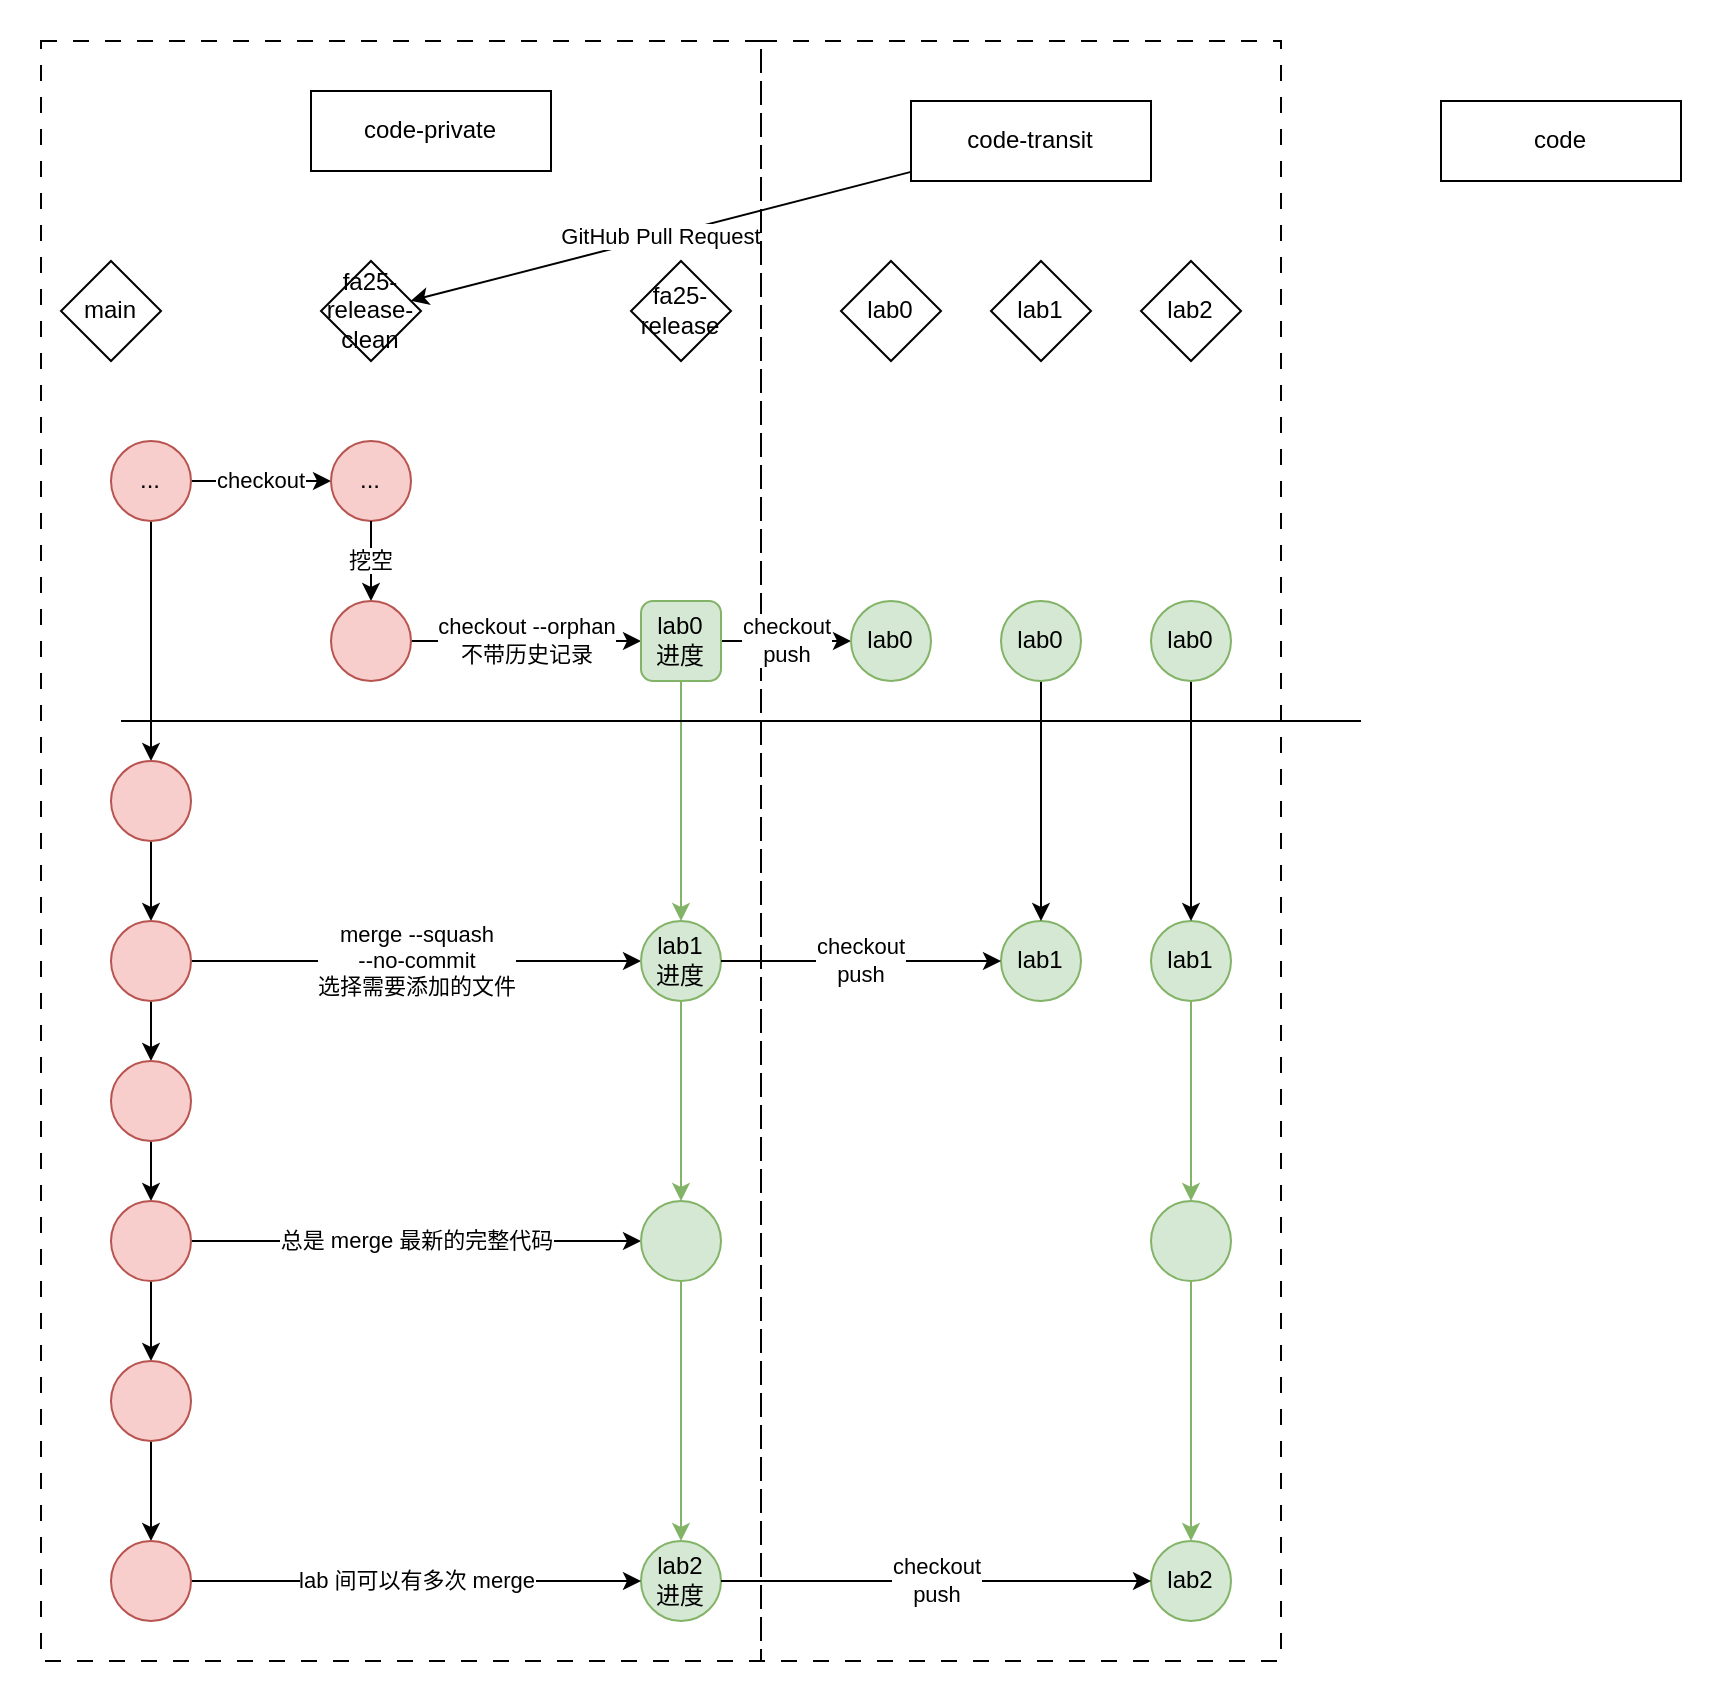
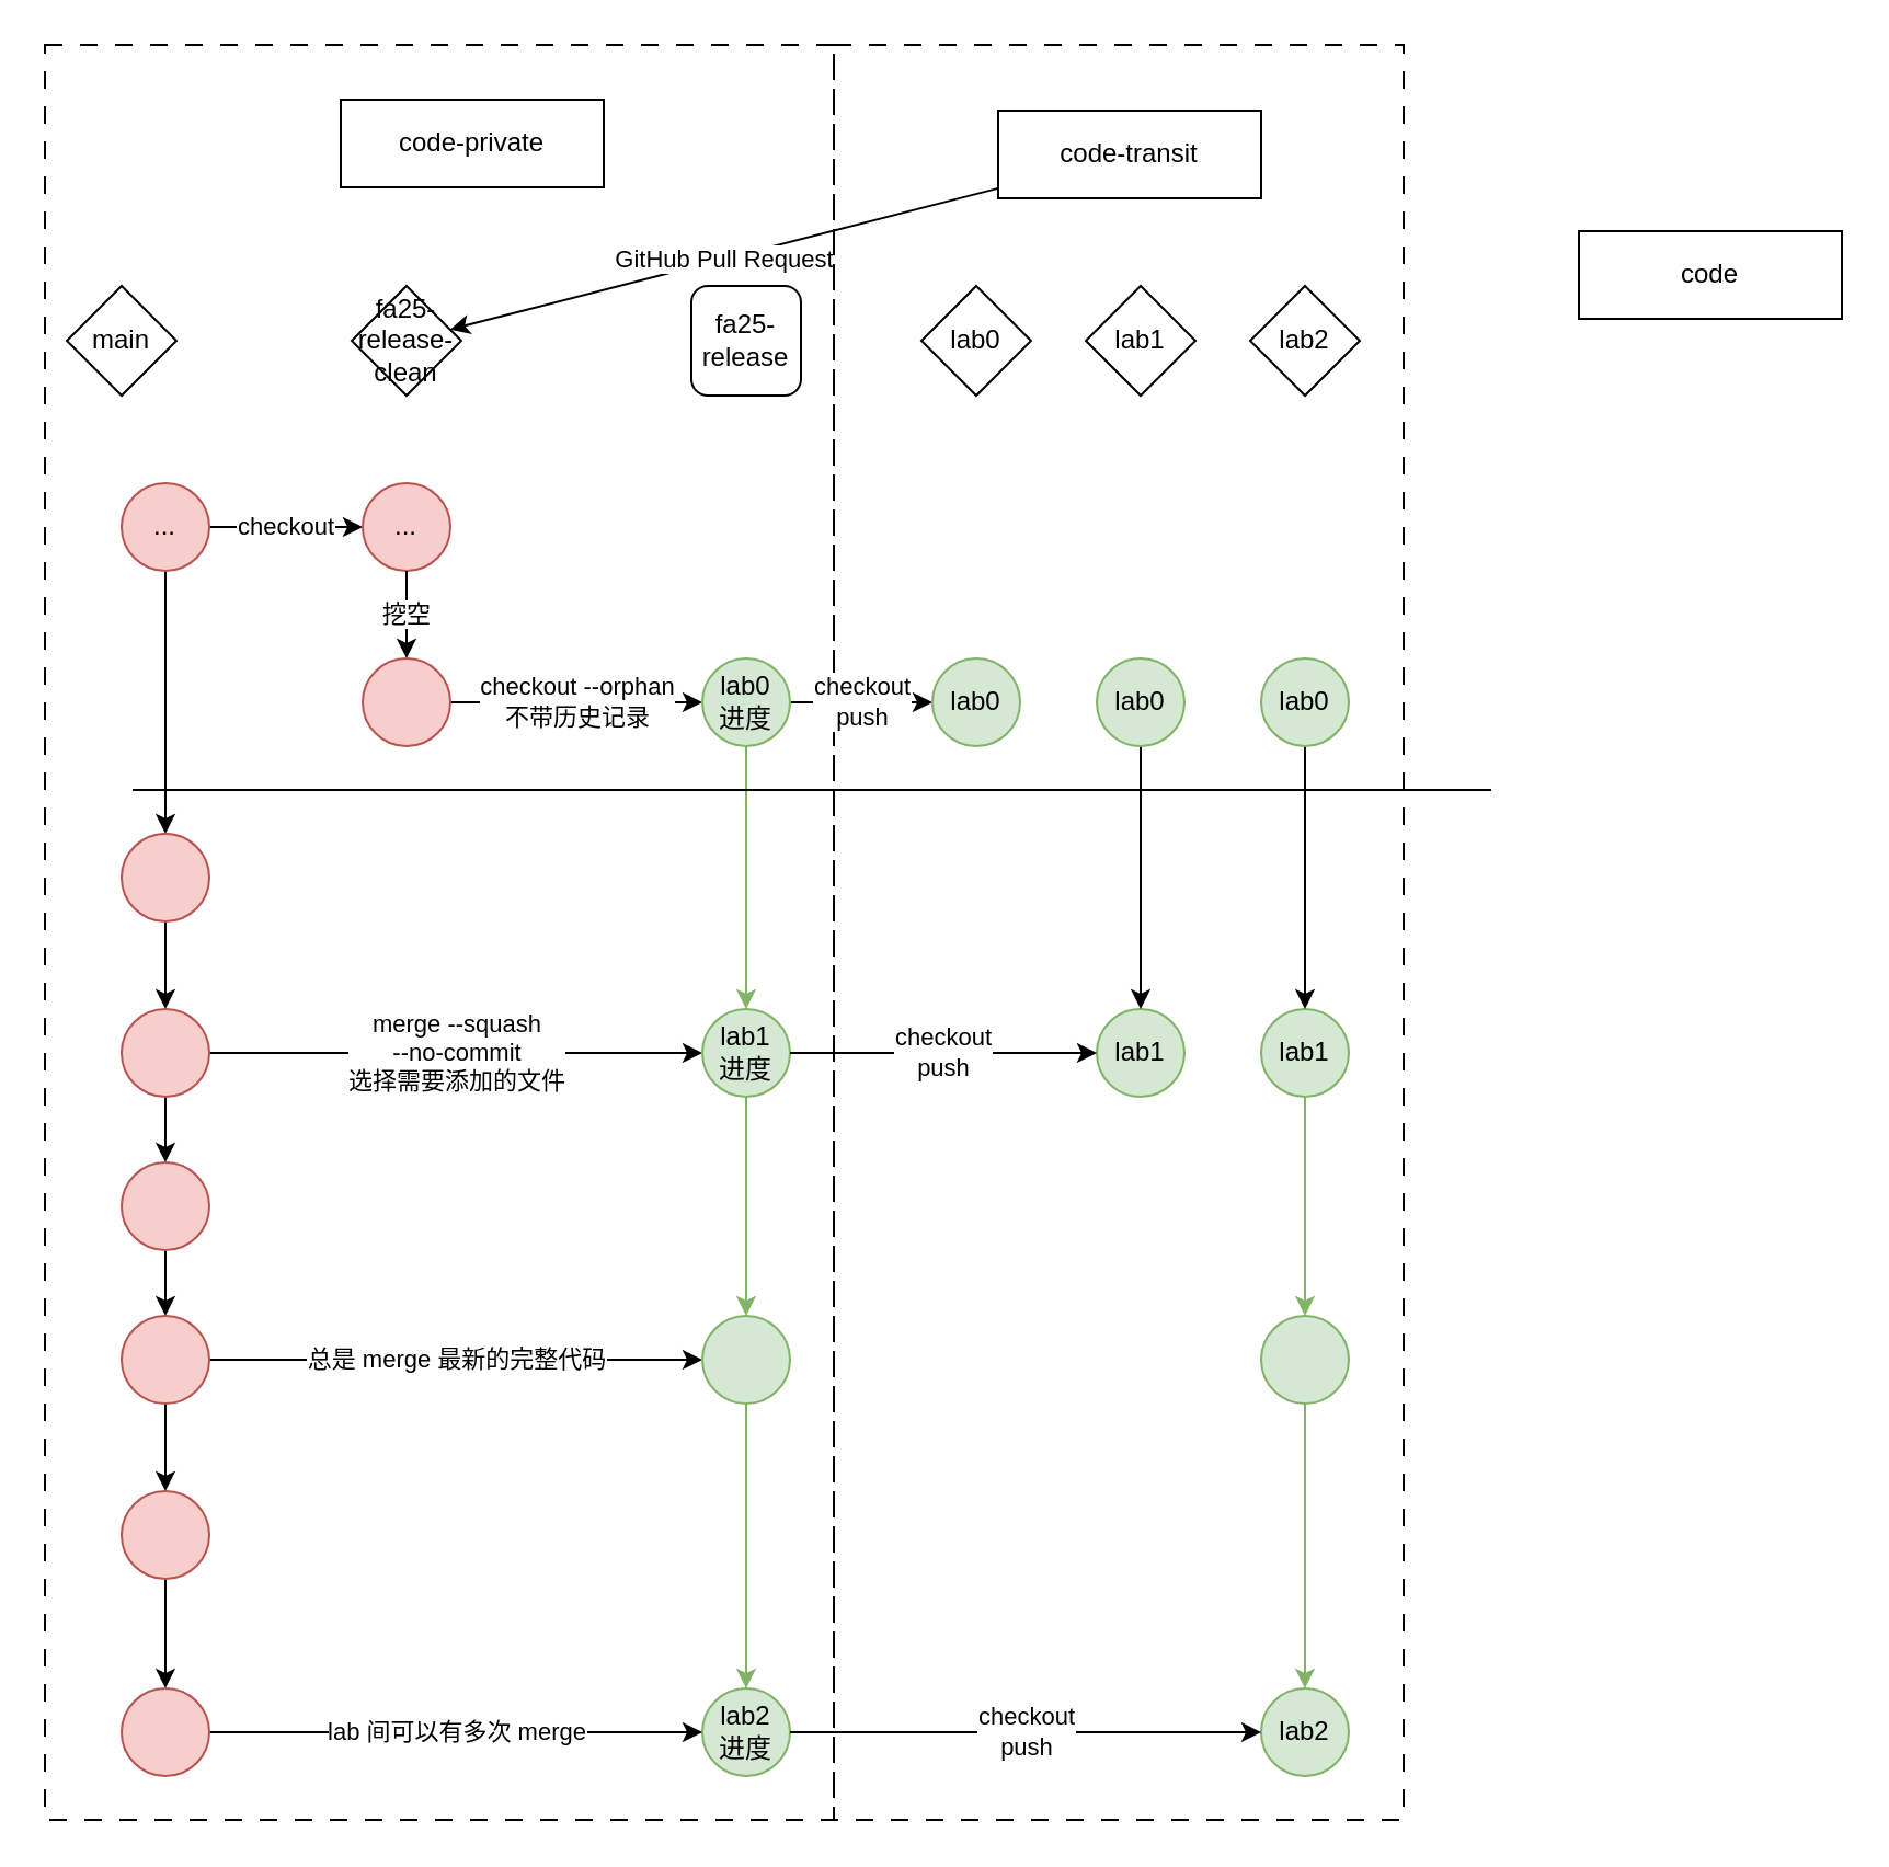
- <mxCell id="56" value="code" style="rounded=0;whiteSpace=wrap;html=1;" vertex="1" parent="1"><mxGeometry x="720" y="50" width="120" height="40" as="geometry" /></mxCell>
+ <mxCell id="56" value="code" style="rounded=0;whiteSpace=wrap;html=1;" vertex="1" parent="1"><mxGeometry x="720" y="105" width="120" height="40" as="geometry" /></mxCell>
- <mxCell id="19" value="fa25-release" style="rhombus;whiteSpace=wrap;html=1;" parent="1" vertex="1"><mxGeometry x="315" y="130" width="50" height="50" as="geometry" /></mxCell>
+ <mxCell id="19" value="fa25-release" style="whiteSpace=wrap;html=1;rounded=1;" parent="1" vertex="1"><mxGeometry x="315" y="130" width="50" height="50" as="geometry" /></mxCell>
- <mxCell id="23" value="lab0&lt;div&gt;进度&lt;/div&gt;" style="whiteSpace=wrap;html=1;aspect=fixed;fillColor=#d5e8d4;strokeColor=#82b366;rounded=1;" parent="1" vertex="1"><mxGeometry x="320" y="300" width="40" height="40" as="geometry" /></mxCell>
+ <mxCell id="23" value="lab0&lt;div&gt;进度&lt;/div&gt;" style="ellipse;whiteSpace=wrap;html=1;aspect=fixed;fillColor=#d5e8d4;strokeColor=#82b366;" parent="1" vertex="1"><mxGeometry x="320" y="300" width="40" height="40" as="geometry" /></mxCell>
